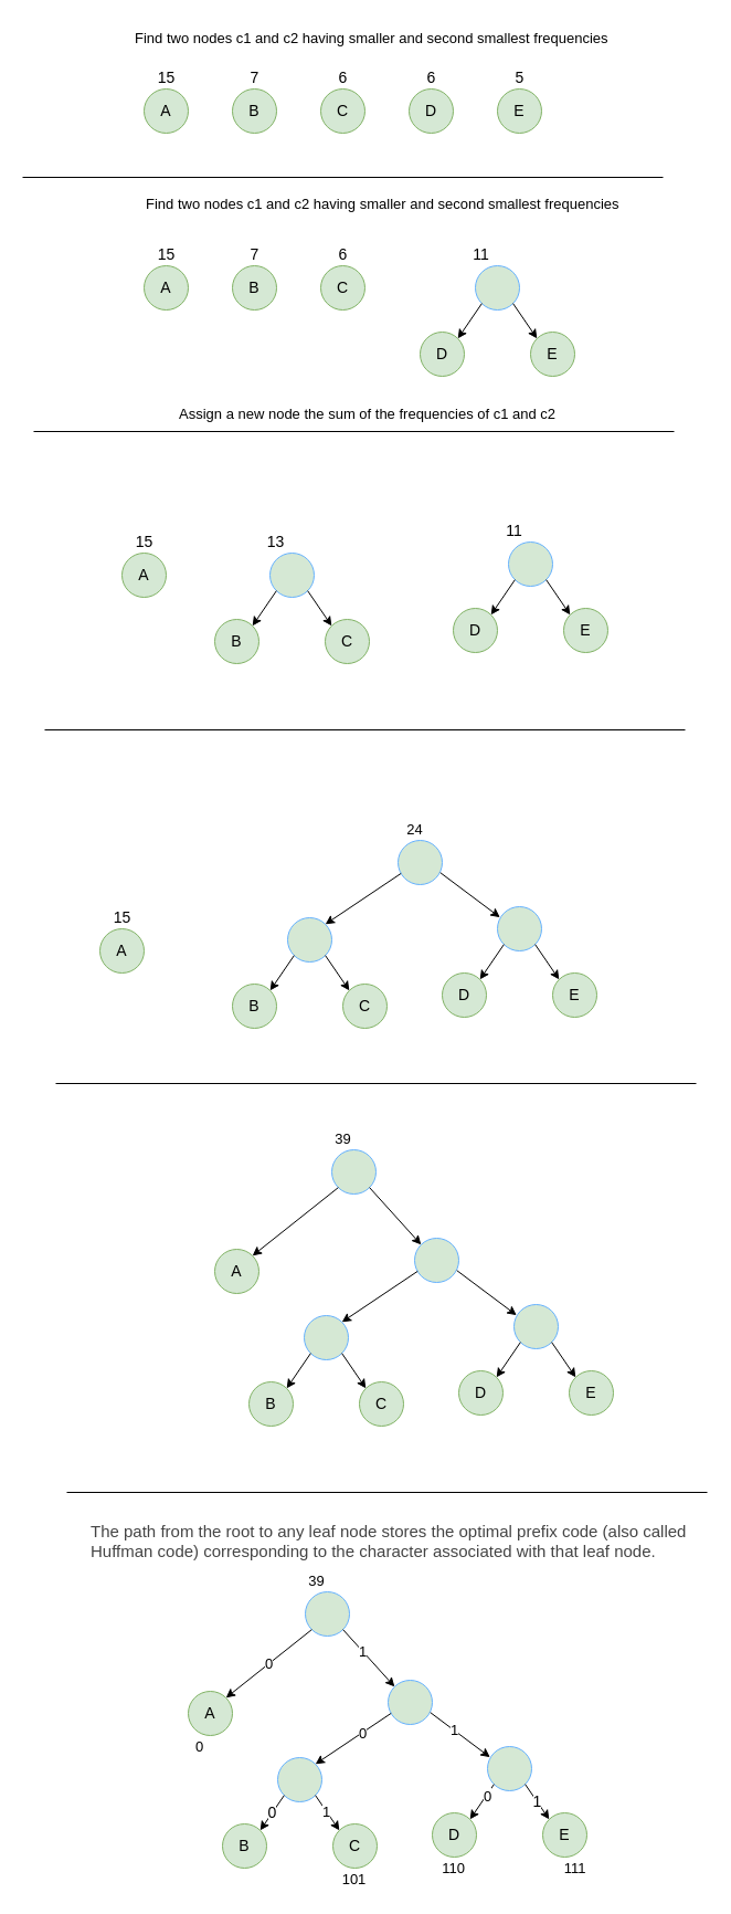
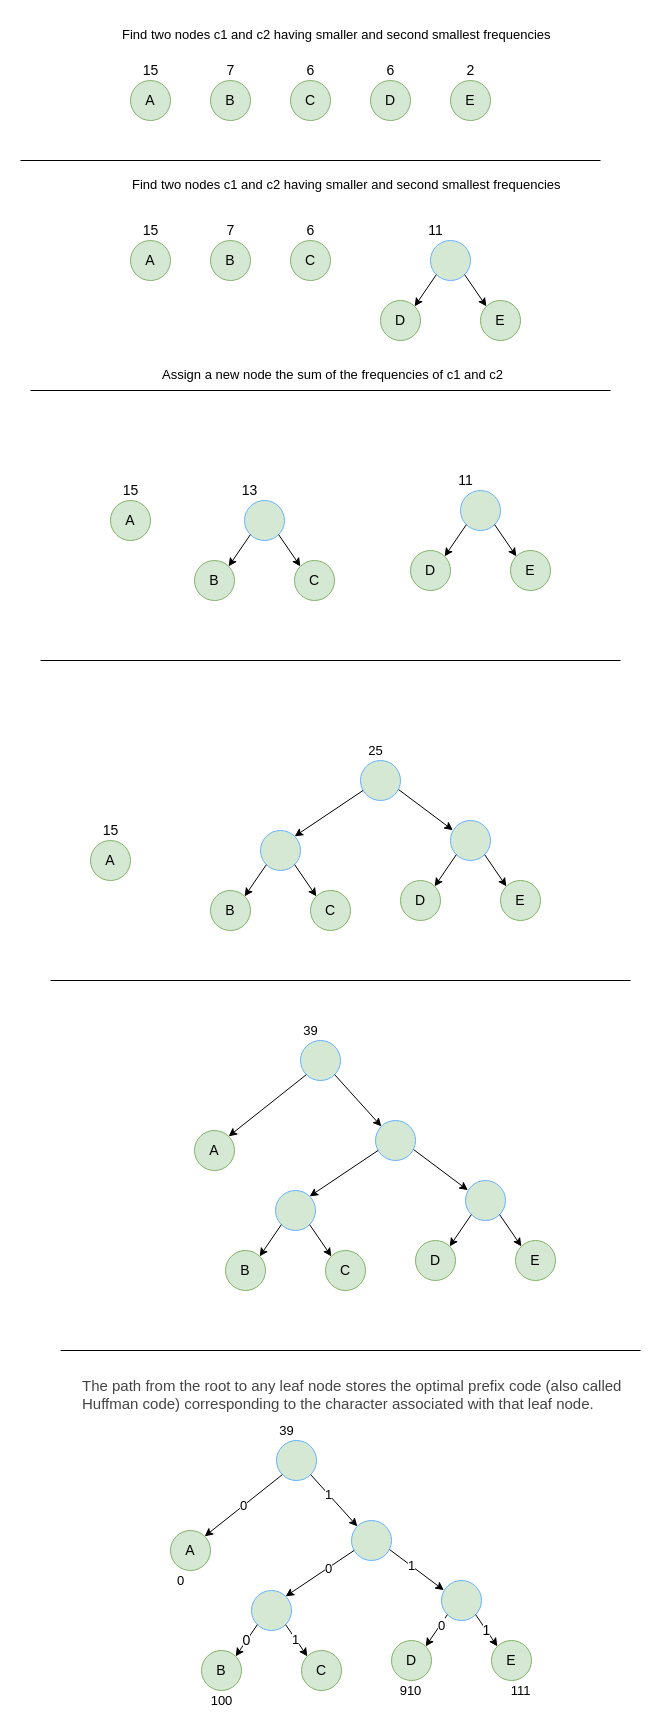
- <mxCell id="13" value="5" style="text;html=1;align=center;verticalAlign=middle;resizable=0;points=[];autosize=1;strokeColor=none;fillColor=none;fontSize=14;" vertex="1" parent="11"><mxGeometry x="10" width="20" height="20" as="geometry" /></mxCell>
+ <mxCell id="13" value="2" style="text;html=1;align=center;verticalAlign=middle;resizable=0;points=[];autosize=1;strokeColor=none;fillColor=none;fontSize=14;" vertex="1" parent="11"><mxGeometry x="10" width="20" height="20" as="geometry" /></mxCell>
- <mxCell id="66" value="&lt;font style=&quot;font-size: 13px&quot;&gt;24&lt;/font&gt;" style="text;html=1;align=center;verticalAlign=middle;resizable=0;points=[];autosize=1;strokeColor=none;fillColor=none;fontSize=14;" vertex="1" parent="1"><mxGeometry x="360" y="740" width="30" height="20" as="geometry" /></mxCell>
+ <mxCell id="66" value="&lt;font style=&quot;font-size: 13px&quot;&gt;25&lt;/font&gt;" style="text;html=1;align=center;verticalAlign=middle;resizable=0;points=[];autosize=1;strokeColor=none;fillColor=none;fontSize=14;" vertex="1" parent="1"><mxGeometry x="360" y="740" width="30" height="20" as="geometry" /></mxCell>
- <mxCell id="117" value="110" style="text;html=1;align=center;verticalAlign=middle;resizable=0;points=[];autosize=1;strokeColor=none;fillColor=none;fontSize=13;" vertex="1" parent="1"><mxGeometry x="390" y="1680" width="40" height="20" as="geometry" /></mxCell>
+ <mxCell id="117" value="910" style="text;html=1;align=center;verticalAlign=middle;resizable=0;points=[];autosize=1;strokeColor=none;fillColor=none;fontSize=13;" vertex="1" parent="1"><mxGeometry x="390" y="1680" width="40" height="20" as="geometry" /></mxCell>
+ <mxCell id="115" value="100" style="text;html=1;align=center;verticalAlign=middle;resizable=0;points=[];autosize=1;strokeColor=none;fillColor=none;fontSize=13;" vertex="1" parent="1"><mxGeometry x="201" y="1690" width="40" height="20" as="geometry" /></mxCell>
- <mxCell id="116" value="101" style="text;html=1;align=center;verticalAlign=middle;resizable=0;points=[];autosize=1;strokeColor=none;fillColor=none;fontSize=13;" vertex="1" parent="1"><mxGeometry x="300" y="1690" width="40" height="20" as="geometry" /></mxCell>
